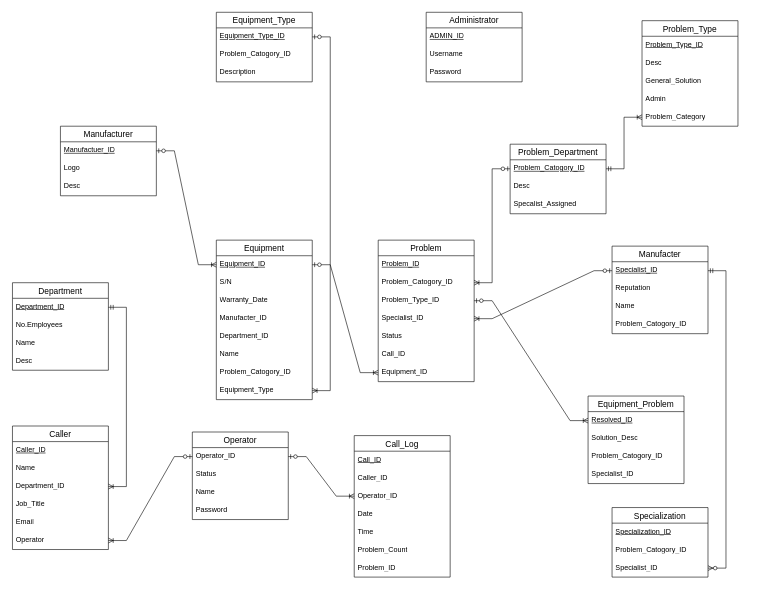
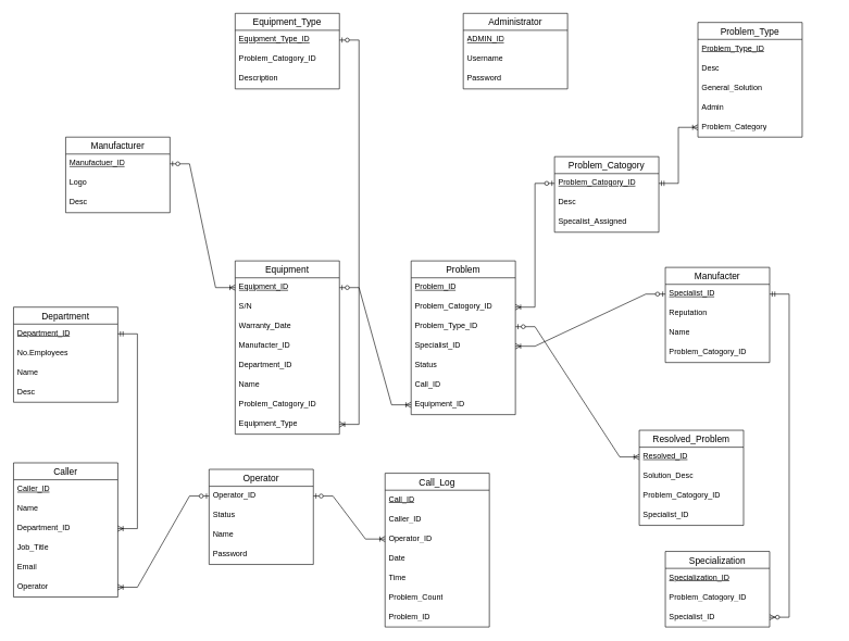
- <mxCell id="57" value="Problem_Department" style="swimlane;fontStyle=0;childLayout=stackLayout;horizontal=1;startSize=26;horizontalStack=0;resizeParent=1;resizeParentMax=0;resizeLast=0;collapsible=1;marginBottom=0;align=center;fontSize=14;" parent="1" vertex="1"><mxGeometry x="850" y="240" width="160" height="116" as="geometry" /></mxCell>
+ <mxCell id="57" value="Problem_Catogory" style="swimlane;fontStyle=0;childLayout=stackLayout;horizontal=1;startSize=26;horizontalStack=0;resizeParent=1;resizeParentMax=0;resizeLast=0;collapsible=1;marginBottom=0;align=center;fontSize=14;" parent="1" vertex="1"><mxGeometry x="850" y="240" width="160" height="116" as="geometry" /></mxCell>
- <mxCell id="37" value="Equipment_Problem" style="swimlane;fontStyle=0;childLayout=stackLayout;horizontal=1;startSize=26;horizontalStack=0;resizeParent=1;resizeParentMax=0;resizeLast=0;collapsible=1;marginBottom=0;align=center;fontSize=14;" parent="1" vertex="1"><mxGeometry x="980" y="660" width="160" height="146" as="geometry" /></mxCell>
+ <mxCell id="37" value="Resolved_Problem" style="swimlane;fontStyle=0;childLayout=stackLayout;horizontal=1;startSize=26;horizontalStack=0;resizeParent=1;resizeParentMax=0;resizeLast=0;collapsible=1;marginBottom=0;align=center;fontSize=14;" parent="1" vertex="1"><mxGeometry x="980" y="660" width="160" height="146" as="geometry" /></mxCell>
